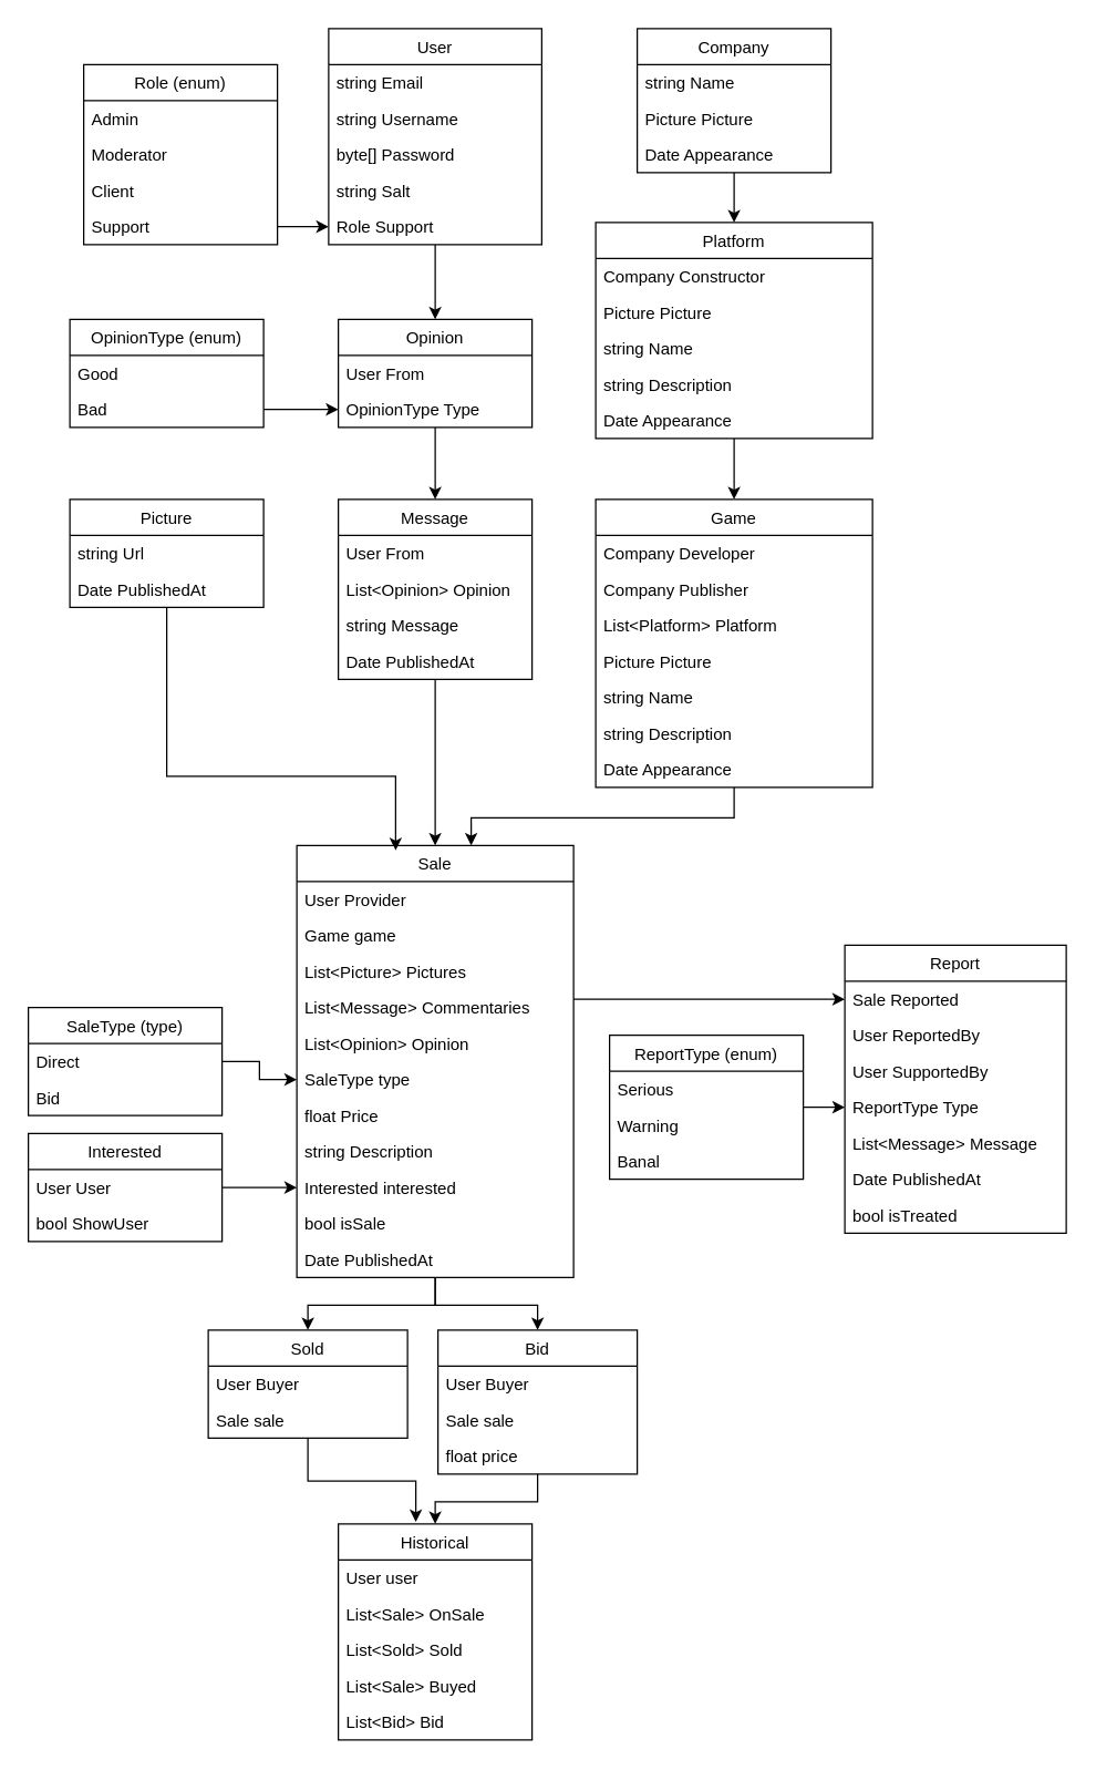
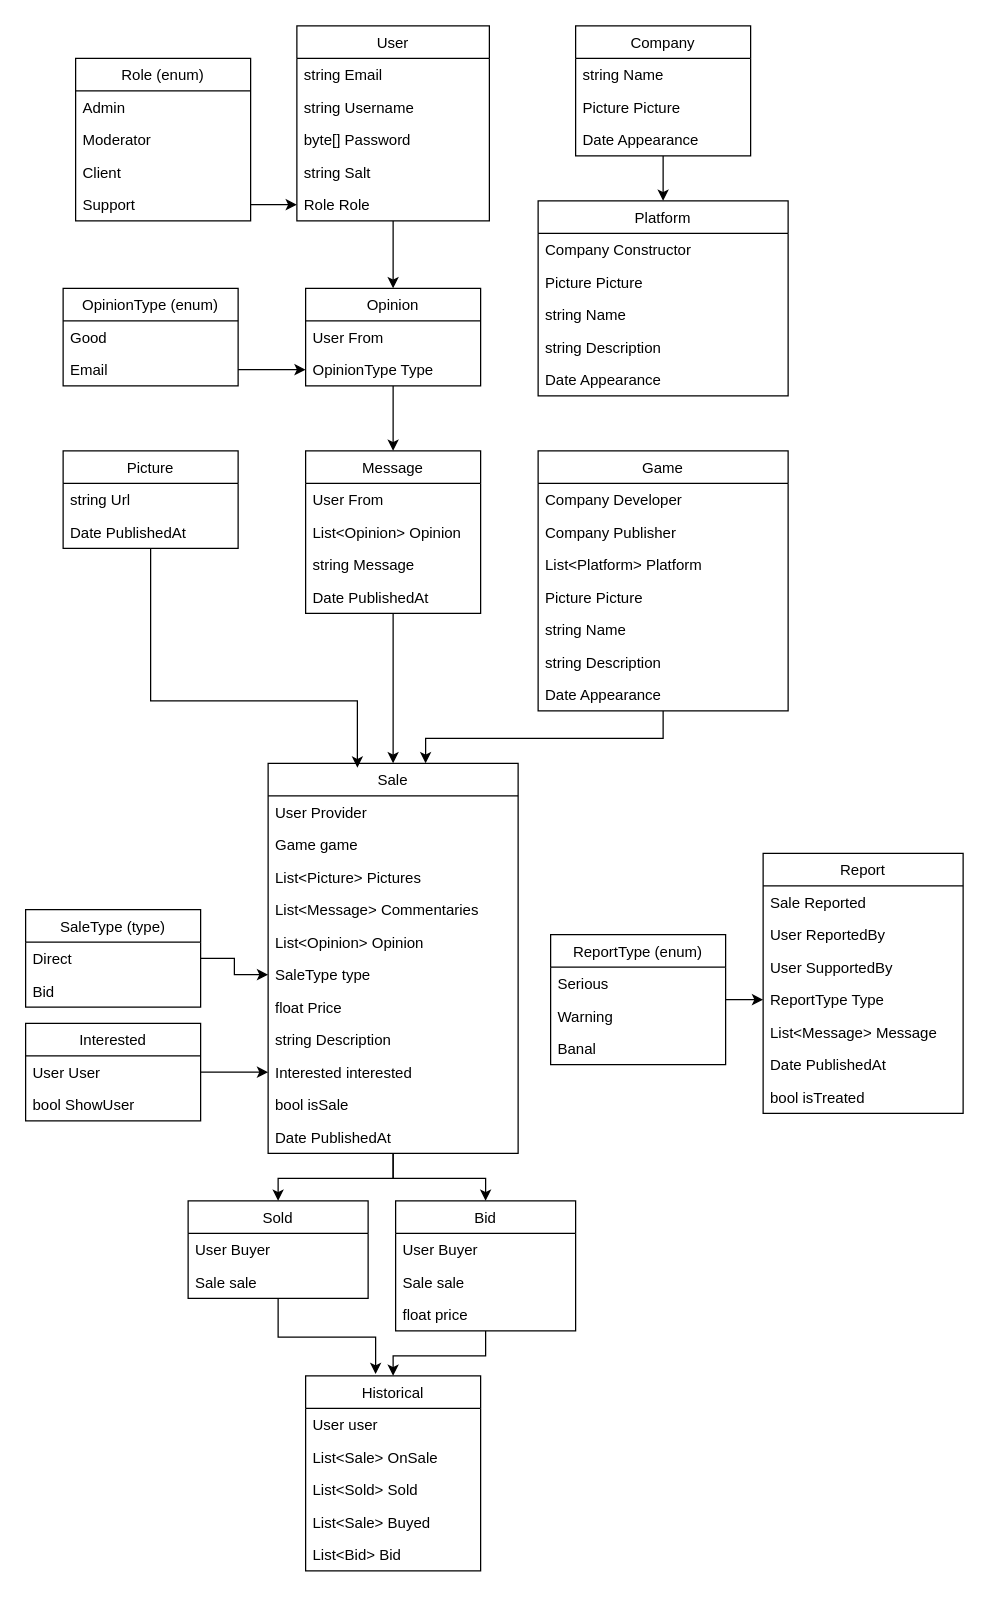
- <mxCell id="8" value="Role Support" style="text;strokeColor=none;fillColor=none;align=left;verticalAlign=top;spacingLeft=4;spacingRight=4;overflow=hidden;rotatable=0;points=[[0,0.5],[1,0.5]];portConstraint=eastwest;" vertex="1" parent="3"><mxGeometry y="130" width="154" height="26" as="geometry" /></mxCell>
+ <mxCell id="8" value="Role Role" style="text;strokeColor=none;fillColor=none;align=left;verticalAlign=top;spacingLeft=4;spacingRight=4;overflow=hidden;rotatable=0;points=[[0,0.5],[1,0.5]];portConstraint=eastwest;" vertex="1" parent="3"><mxGeometry y="130" width="154" height="26" as="geometry" /></mxCell>
- <mxCell id="47" value="Bad" style="text;strokeColor=none;fillColor=none;align=left;verticalAlign=top;spacingLeft=4;spacingRight=4;overflow=hidden;rotatable=0;points=[[0,0.5],[1,0.5]];portConstraint=eastwest;" vertex="1" parent="45"><mxGeometry y="52" width="140" height="26" as="geometry" /></mxCell>
+ <mxCell id="47" value="Email" style="text;strokeColor=none;fillColor=none;align=left;verticalAlign=top;spacingLeft=4;spacingRight=4;overflow=hidden;rotatable=0;points=[[0,0.5],[1,0.5]];portConstraint=eastwest;" vertex="1" parent="45"><mxGeometry y="52" width="140" height="26" as="geometry" /></mxCell>
- <mxCell id="60" style="edgeStyle=orthogonalEdgeStyle;rounded=0;orthogonalLoop=1;jettySize=auto;html=1;entryX=0.5;entryY=0;entryDx=0;entryDy=0;" edge="1" parent="1" source="61" target="68"><mxGeometry relative="1" as="geometry" /></mxCell>
- <mxCell id="22" style="edgeStyle=orthogonalEdgeStyle;rounded=0;orthogonalLoop=1;jettySize=auto;html=1;" edge="1" parent="1" source="24" target="77"><mxGeometry relative="1" as="geometry"><Array as="points"><mxPoint x="470" y="721" /><mxPoint x="470" y="721" /></Array></mxGeometry></mxCell>
